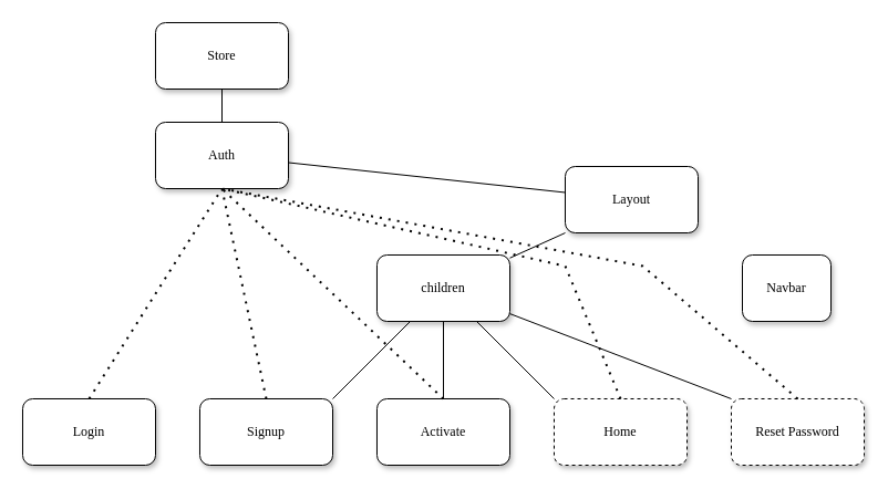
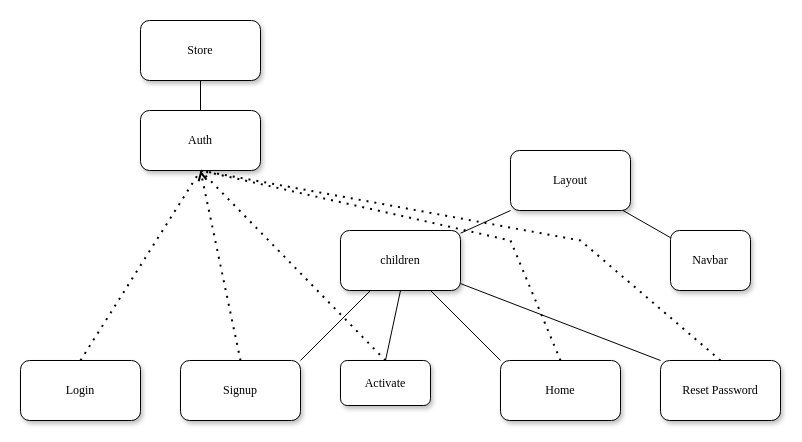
- <mxCell id="6" value="" style="rounded=0;html=1;labelBackgroundColor=none;startArrow=none;startFill=0;startSize=5;endArrow=none;endFill=0;endSize=5;jettySize=auto;orthogonalLoop=1;strokeWidth=1;fontFamily=Verdana;fontSize=12;" edge="1" parent="1" source="2" target="17"><mxGeometry x="-0.2" y="14" relative="1" as="geometry"><mxPoint as="offset" /></mxGeometry></mxCell>
+ <mxCell id="6" value="" style="rounded=0;html=1;labelBackgroundColor=none;startArrow=none;startFill=0;startSize=5;endArrow=none;endFill=0;endSize=5;jettySize=auto;orthogonalLoop=1;strokeWidth=1;fontFamily=Verdana;fontSize=12" edge="1" parent="1" source="2" target="4"><mxGeometry x="-0.2" y="14" relative="1" as="geometry"><mxPoint as="offset" /></mxGeometry></mxCell>
- <mxCell id="20" value="" style="endArrow=none;dashed=1;html=1;dashPattern=1 3;strokeWidth=2;rounded=0;entryX=0.5;entryY=1;entryDx=0;entryDy=0;exitX=0.5;exitY=0;exitDx=0;exitDy=0;" edge="1" parent="1" source="10" target="17"><mxGeometry width="50" height="50" relative="1" as="geometry"><mxPoint x="160" y="300" as="sourcePoint" /><mxPoint x="210" y="250" as="targetPoint" /></mxGeometry></mxCell>
+ <mxCell id="20" value="" style="endArrow=open;dashed=1;html=1;dashPattern=1 3;strokeWidth=2;rounded=0;entryX=0.5;entryY=1;entryDx=0;entryDy=0;exitX=0.5;exitY=0;exitDx=0;exitDy=0;" edge="1" parent="1" source="10" target="17"><mxGeometry width="50" height="50" relative="1" as="geometry"><mxPoint x="160" y="300" as="sourcePoint" /><mxPoint x="210" y="250" as="targetPoint" /></mxGeometry></mxCell>
- <mxCell id="11" value="Activate" style="whiteSpace=wrap;html=1;rounded=1;shadow=1;labelBackgroundColor=none;strokeWidth=1;fontFamily=Verdana;fontSize=12;align=center;" vertex="1" parent="1"><mxGeometry x="340" y="360" width="120" height="60" as="geometry" /></mxCell>
+ <mxCell id="11" value="Activate" style="whiteSpace=wrap;html=1;rounded=1;shadow=1;labelBackgroundColor=none;strokeWidth=1;fontFamily=Verdana;fontSize=12;align=center;" vertex="1" parent="1"><mxGeometry x="340" y="360" width="90" height="45" as="geometry" /></mxCell>
- <mxCell id="12" value="Home" style="whiteSpace=wrap;html=1;rounded=1;shadow=1;labelBackgroundColor=none;strokeWidth=1;fontFamily=Verdana;fontSize=12;align=center;dashed=1;" vertex="1" parent="1"><mxGeometry x="500" y="360" width="120" height="60" as="geometry" /></mxCell>
+ <mxCell id="12" value="Home" style="whiteSpace=wrap;html=1;rounded=1;shadow=1;labelBackgroundColor=none;strokeWidth=1;fontFamily=Verdana;fontSize=12;align=center;" vertex="1" parent="1"><mxGeometry x="500" y="360" width="120" height="60" as="geometry" /></mxCell>
- <mxCell id="13" value="Reset Password" style="whiteSpace=wrap;html=1;rounded=1;shadow=1;labelBackgroundColor=none;strokeWidth=1;fontFamily=Verdana;fontSize=12;align=center;dashed=1;" vertex="1" parent="1"><mxGeometry x="660" y="360" width="120" height="60" as="geometry" /></mxCell>
+ <mxCell id="13" value="Reset Password" style="whiteSpace=wrap;html=1;rounded=1;shadow=1;labelBackgroundColor=none;strokeWidth=1;fontFamily=Verdana;fontSize=12;align=center;" vertex="1" parent="1"><mxGeometry x="660" y="360" width="120" height="60" as="geometry" /></mxCell>
